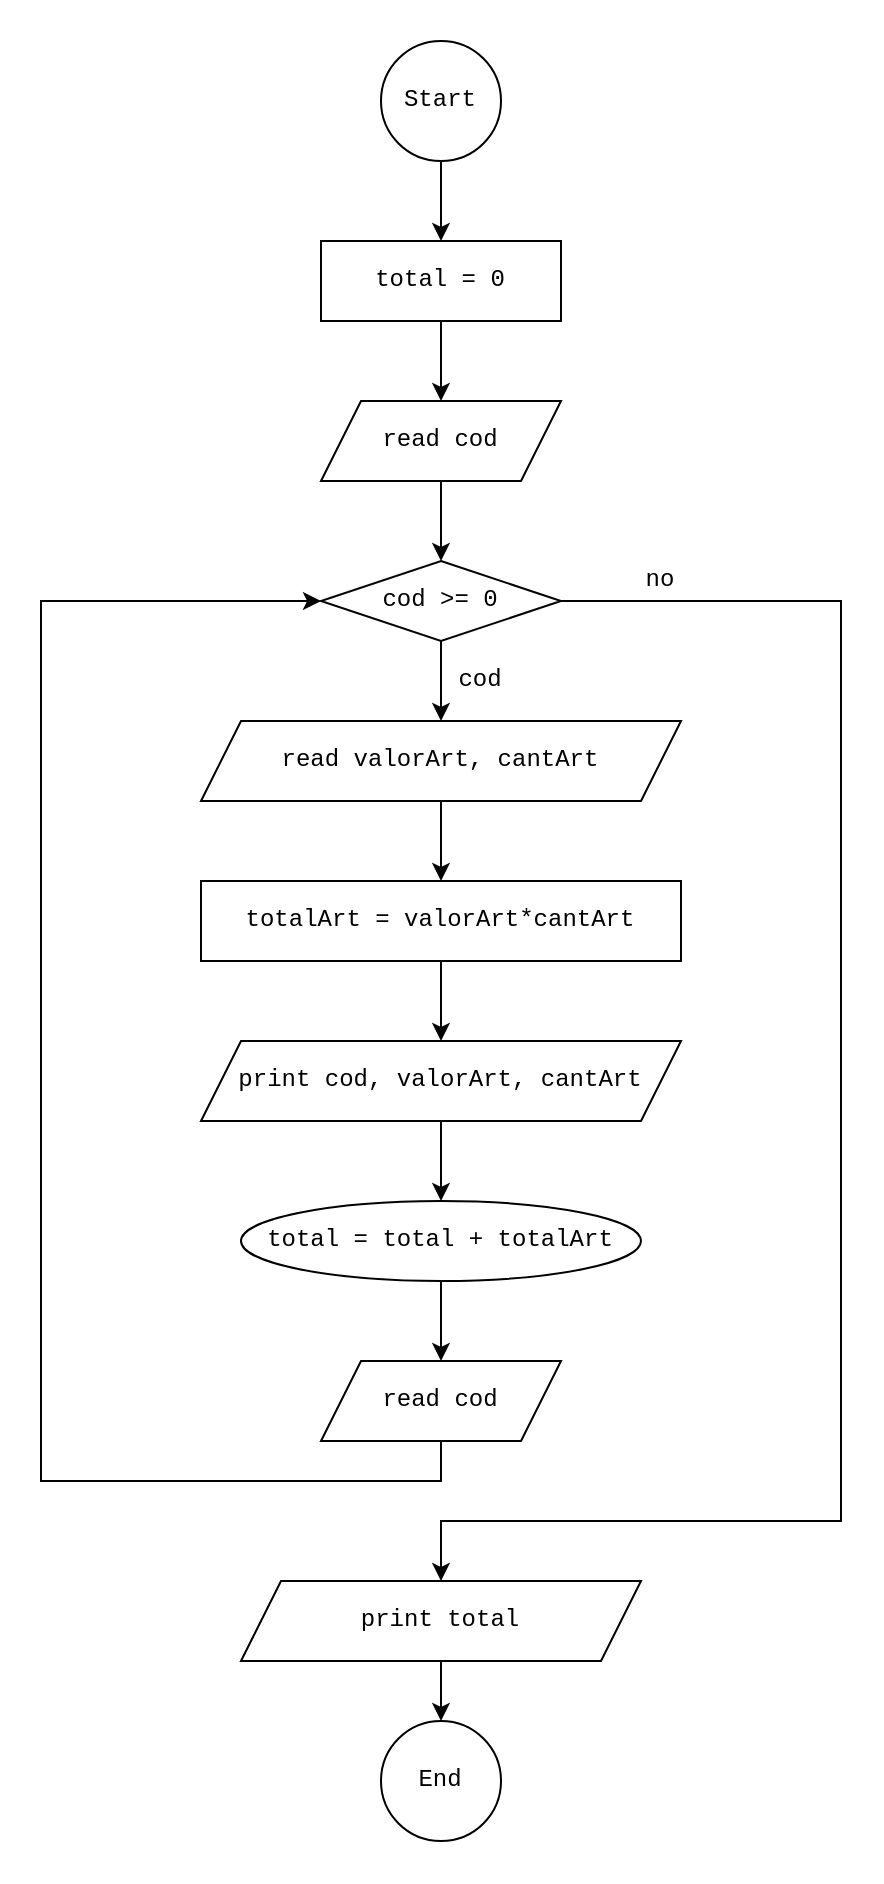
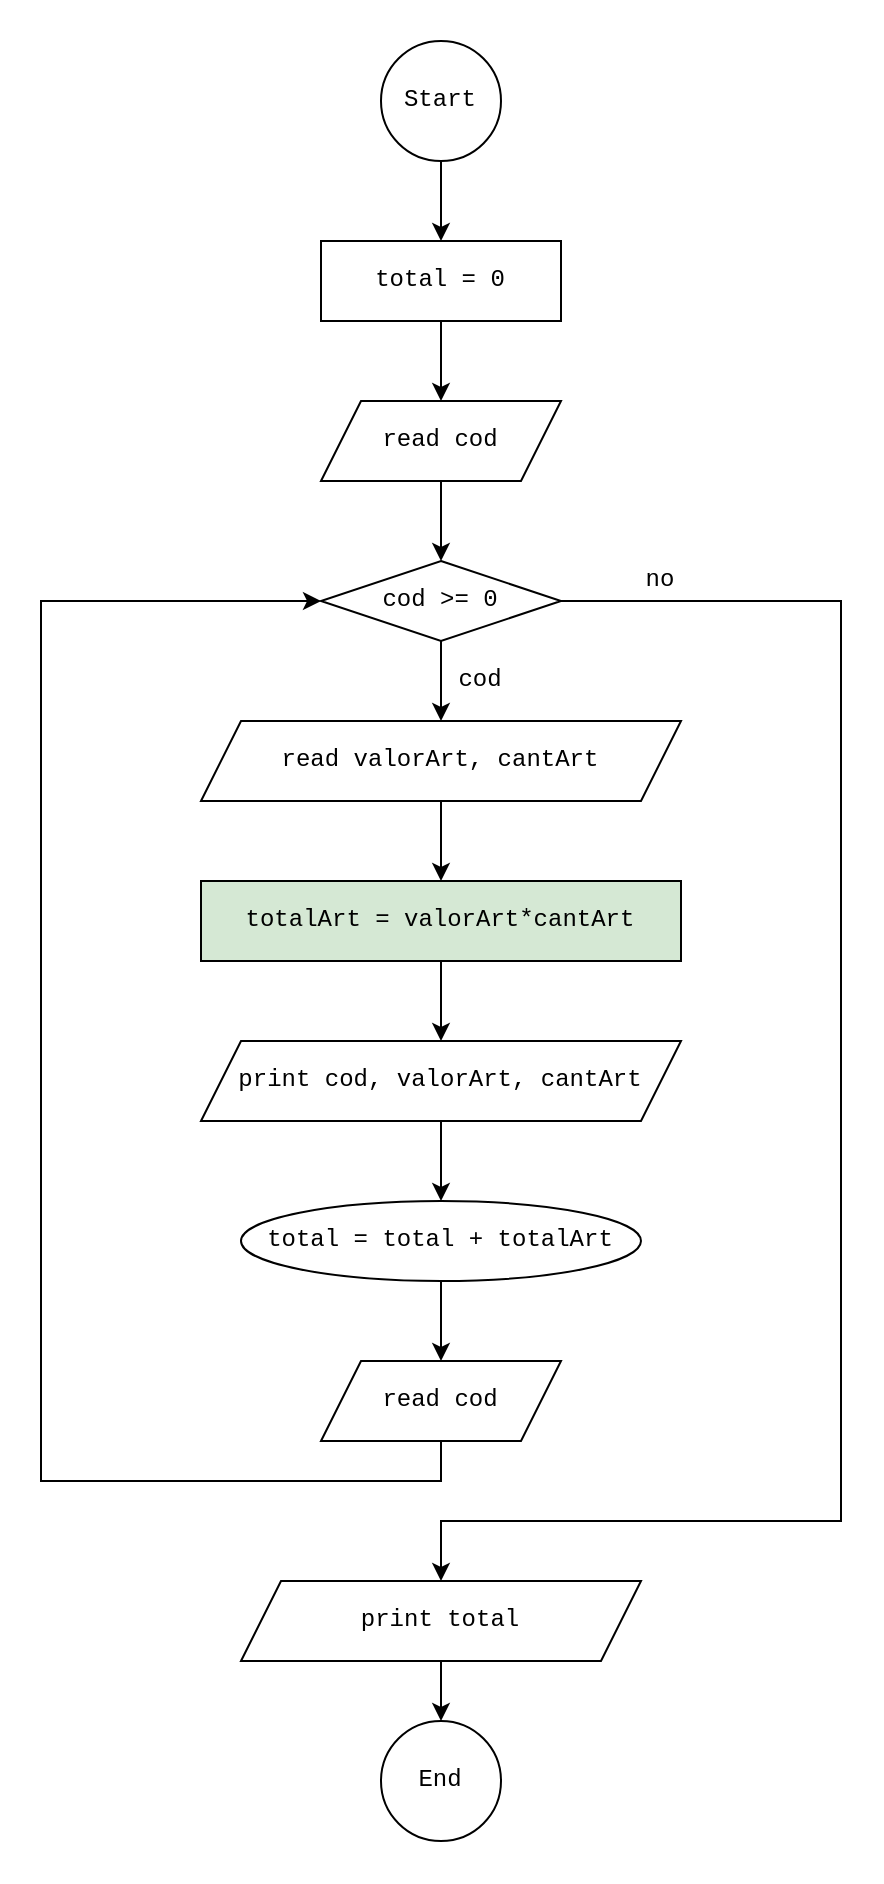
- <mxCell id="22" value="totalArt = valorArt*cantArt" style="rounded=0;whiteSpace=wrap;html=1;fontFamily=Courier New;" vertex="1" parent="1"><mxGeometry x="100" y="440" width="240" height="40" as="geometry" /></mxCell>
+ <mxCell id="22" value="totalArt = valorArt*cantArt" style="rounded=0;whiteSpace=wrap;html=1;fontFamily=Courier New;fillColor=#d5e8d4;" vertex="1" parent="1"><mxGeometry x="100" y="440" width="240" height="40" as="geometry" /></mxCell>
